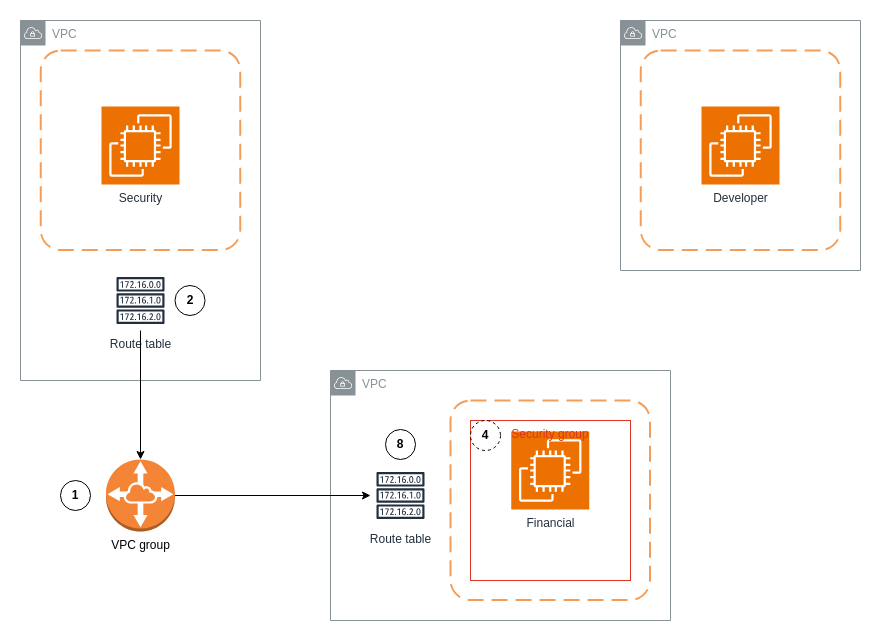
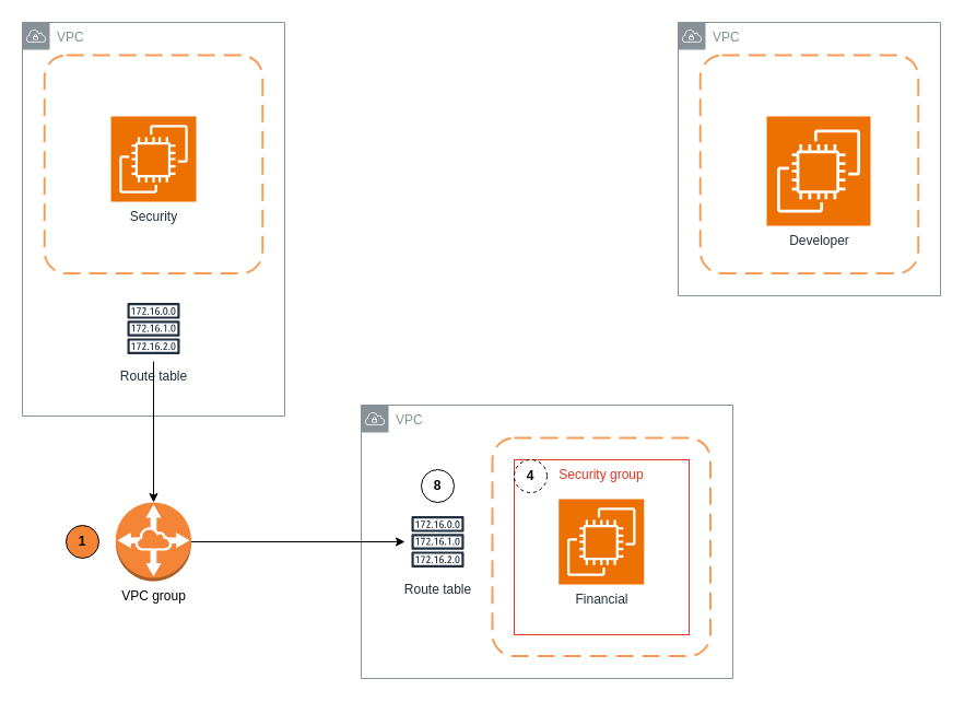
- <mxCell id="10" value="Developer" style="sketch=0;points=[[0,0,0],[0.25,0,0],[0.5,0,0],[0.75,0,0],[1,0,0],[0,1,0],[0.25,1,0],[0.5,1,0],[0.75,1,0],[1,1,0],[0,0.25,0],[0,0.5,0],[0,0.75,0],[1,0.25,0],[1,0.5,0],[1,0.75,0]];outlineConnect=0;fontColor=#232F3E;fillColor=#ED7100;strokeColor=#ffffff;dashed=0;verticalLabelPosition=bottom;verticalAlign=top;align=center;html=1;fontSize=12;fontStyle=0;aspect=fixed;shape=mxgraph.aws4.resourceIcon;resIcon=mxgraph.aws4.ec2;" vertex="1" parent="1"><mxGeometry x="701" y="106" width="78" height="78" as="geometry" /></mxCell>
+ <mxCell id="10" value="Developer" style="sketch=0;points=[[0,0,0],[0.25,0,0],[0.5,0,0],[0.75,0,0],[1,0,0],[0,1,0],[0.25,1,0],[0.5,1,0],[0.75,1,0],[1,1,0],[0,0.25,0],[0,0.5,0],[0,0.75,0],[1,0.25,0],[1,0.5,0],[1,0.75,0]];outlineConnect=0;fontColor=#232F3E;fillColor=#ED7100;strokeColor=#ffffff;dashed=0;verticalLabelPosition=bottom;verticalAlign=top;align=center;html=1;fontSize=12;fontStyle=0;aspect=fixed;shape=mxgraph.aws4.resourceIcon;resIcon=mxgraph.aws4.ec2;" vertex="1" parent="1"><mxGeometry x="701" y="106" width="95" height="100" as="geometry" /></mxCell>
- <mxCell id="18" value="2" style="ellipse;whiteSpace=wrap;html=1;aspect=fixed;fontStyle=1" vertex="1" parent="1"><mxGeometry x="174.5" y="285" width="30" height="30" as="geometry" /></mxCell>
- <mxCell id="7" value="Financial" style="sketch=0;points=[[0,0,0],[0.25,0,0],[0.5,0,0],[0.75,0,0],[1,0,0],[0,1,0],[0.25,1,0],[0.5,1,0],[0.75,1,0],[1,1,0],[0,0.25,0],[0,0.5,0],[0,0.75,0],[1,0.25,0],[1,0.5,0],[1,0.75,0]];outlineConnect=0;fontColor=#232F3E;fillColor=#ED7100;strokeColor=#ffffff;dashed=0;verticalLabelPosition=bottom;verticalAlign=top;align=center;html=1;fontSize=12;fontStyle=0;aspect=fixed;shape=mxgraph.aws4.resourceIcon;resIcon=mxgraph.aws4.ec2;" vertex="1" parent="1"><mxGeometry x="510.75" y="431" width="78" height="78" as="geometry" /></mxCell>
+ <mxCell id="7" value="Financial" style="sketch=0;points=[[0,0,0],[0.25,0,0],[0.5,0,0],[0.75,0,0],[1,0,0],[0,1,0],[0.25,1,0],[0.5,1,0],[0.75,1,0],[1,1,0],[0,0.25,0],[0,0.5,0],[0,0.75,0],[1,0.25,0],[1,0.5,0],[1,0.75,0]];outlineConnect=0;fontColor=#232F3E;fillColor=#ED7100;strokeColor=#ffffff;dashed=0;verticalLabelPosition=bottom;verticalAlign=top;align=center;html=1;fontSize=12;fontStyle=0;aspect=fixed;shape=mxgraph.aws4.resourceIcon;resIcon=mxgraph.aws4.ec2;" vertex="1" parent="1"><mxGeometry x="510.75" y="456" width="78" height="78" as="geometry" /></mxCell>
- <mxCell id="17" value="1" style="ellipse;whiteSpace=wrap;html=1;aspect=fixed;fontStyle=1" vertex="1" parent="1"><mxGeometry x="60" y="480" width="30" height="30" as="geometry" /></mxCell>
+ <mxCell id="17" value="1" style="ellipse;whiteSpace=wrap;html=1;aspect=fixed;fontStyle=1;fillColor=#f58536;" vertex="1" parent="1"><mxGeometry x="60" y="480" width="30" height="30" as="geometry" /></mxCell>
